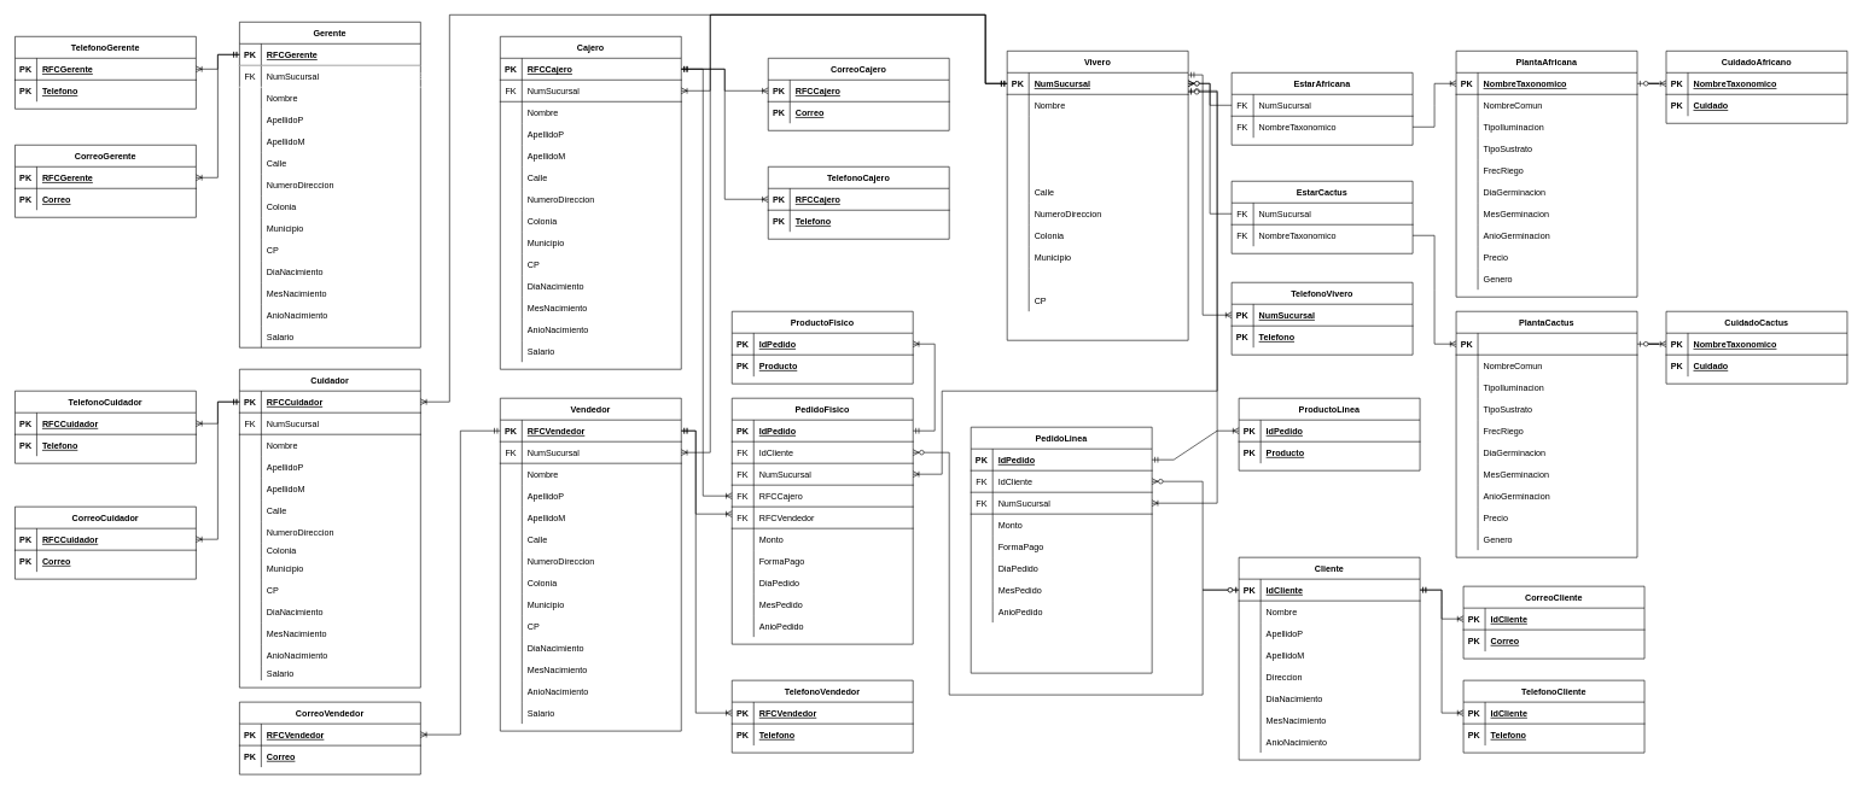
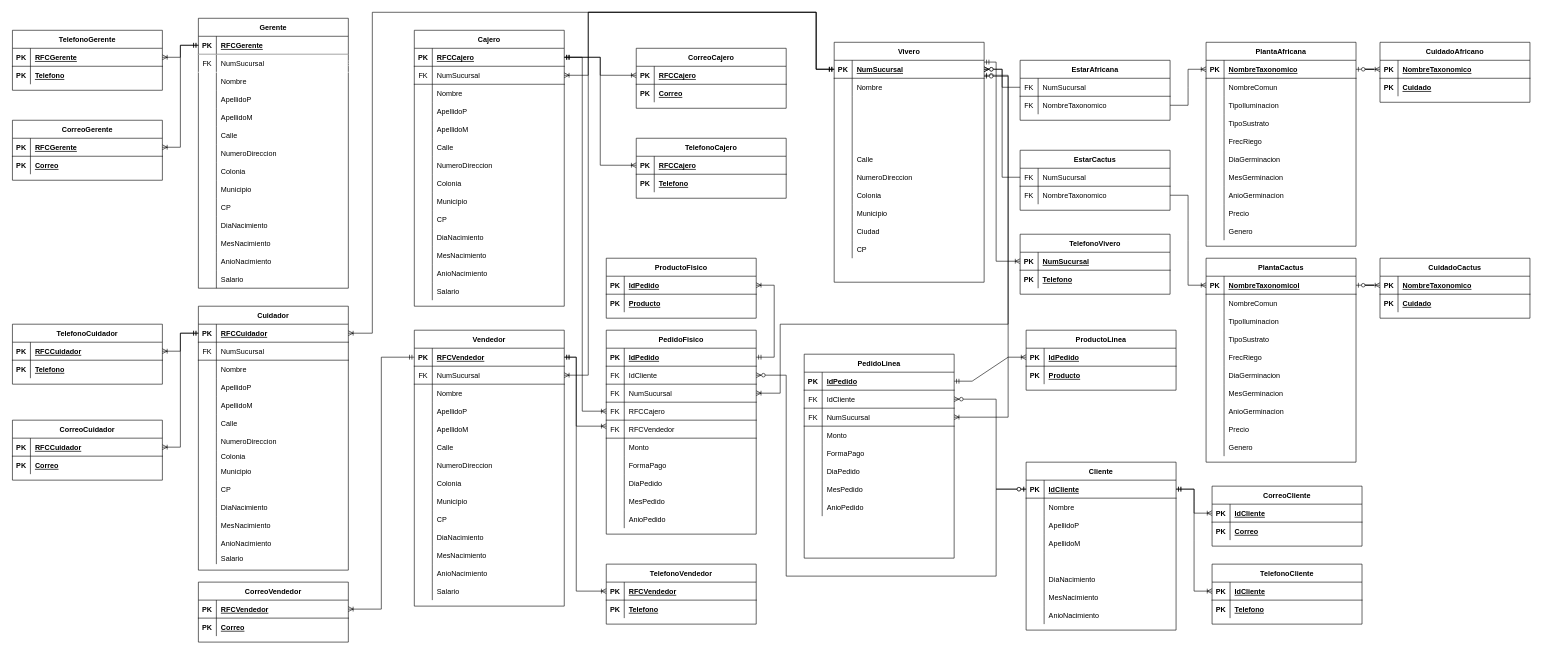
+ <mxCell id="75" value="Ciudad" style="shape=partialRectangle;overflow=hidden;connectable=0;fillColor=none;top=0;left=0;bottom=0;right=0;align=left;spacingLeft=6;" parent="73" vertex="1"><mxGeometry x="30" width="220" height="30" as="geometry"><mxRectangle width="220" height="30" as="alternateBounds" /></mxGeometry></mxCell>
+ <mxCell id="129" value="NombreTaxonomicol" style="shape=partialRectangle;overflow=hidden;connectable=0;fillColor=none;top=0;left=0;bottom=0;right=0;align=left;spacingLeft=6;fontStyle=5;" parent="127" vertex="1"><mxGeometry x="30" width="220" height="30" as="geometry"><mxRectangle width="220" height="30" as="alternateBounds" /></mxGeometry></mxCell>
- <mxCell id="31" value="Direccion" style="shape=partialRectangle;overflow=hidden;connectable=0;fillColor=none;top=0;left=0;bottom=0;right=0;align=left;spacingLeft=6;" parent="29" vertex="1"><mxGeometry x="30" width="220" height="30" as="geometry"><mxRectangle width="220" height="30" as="alternateBounds" /></mxGeometry></mxCell>
